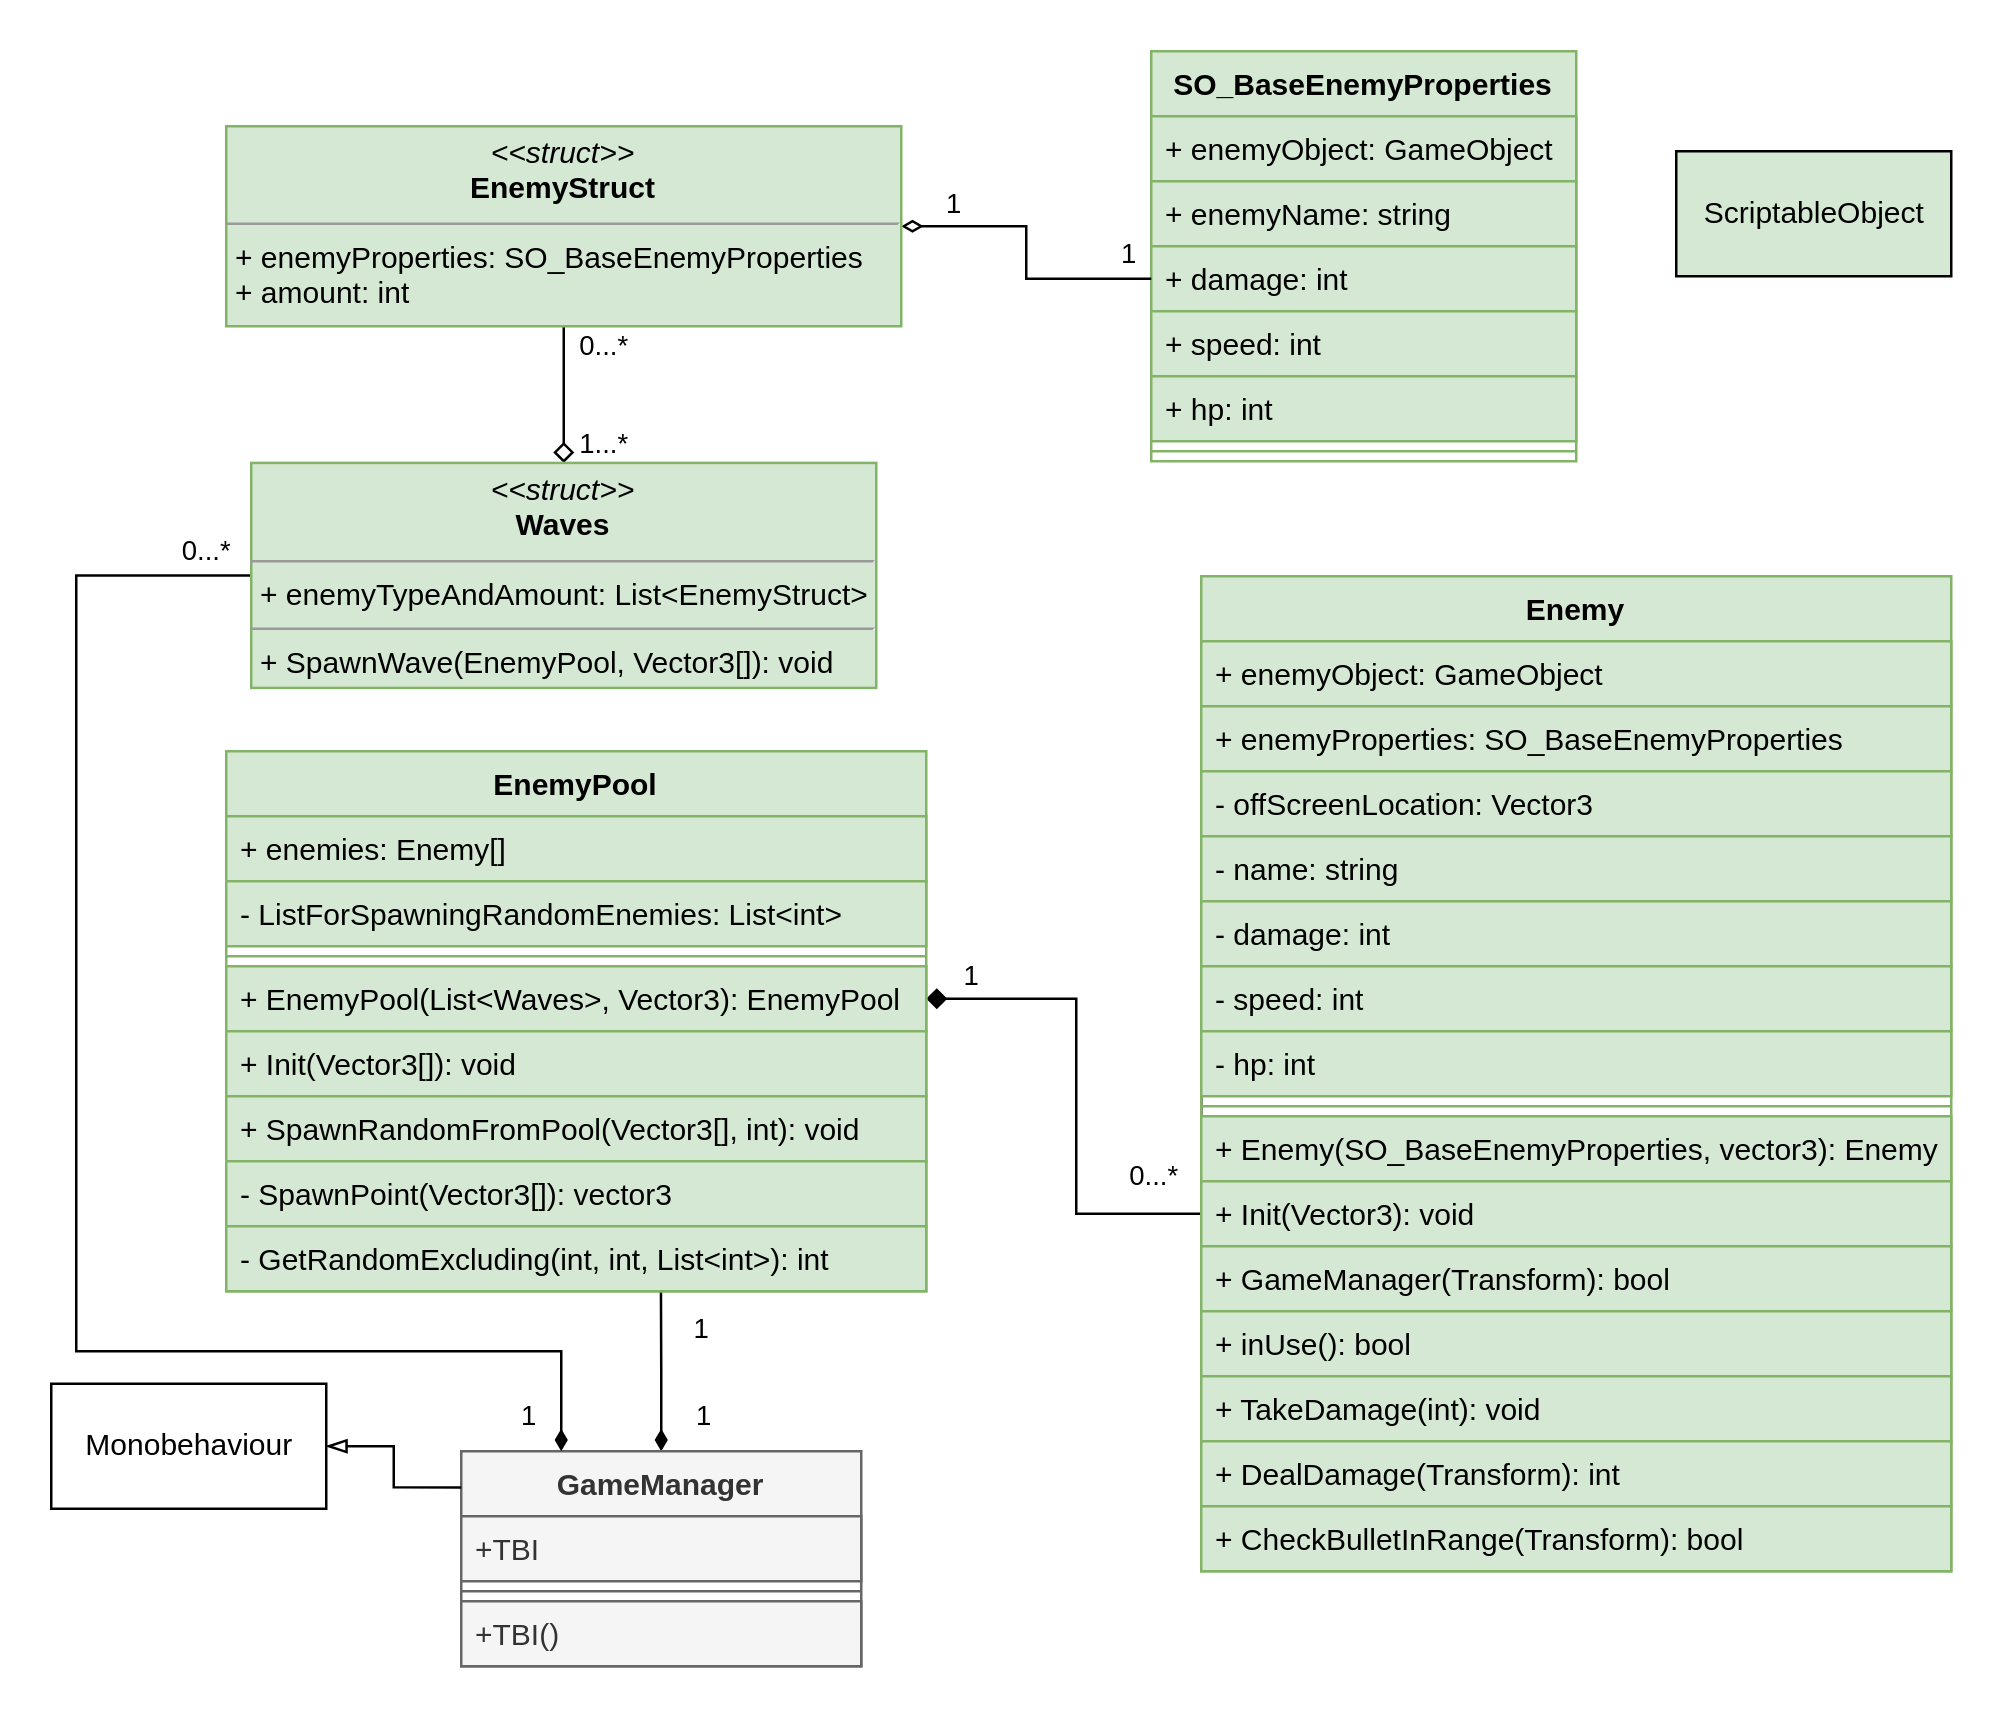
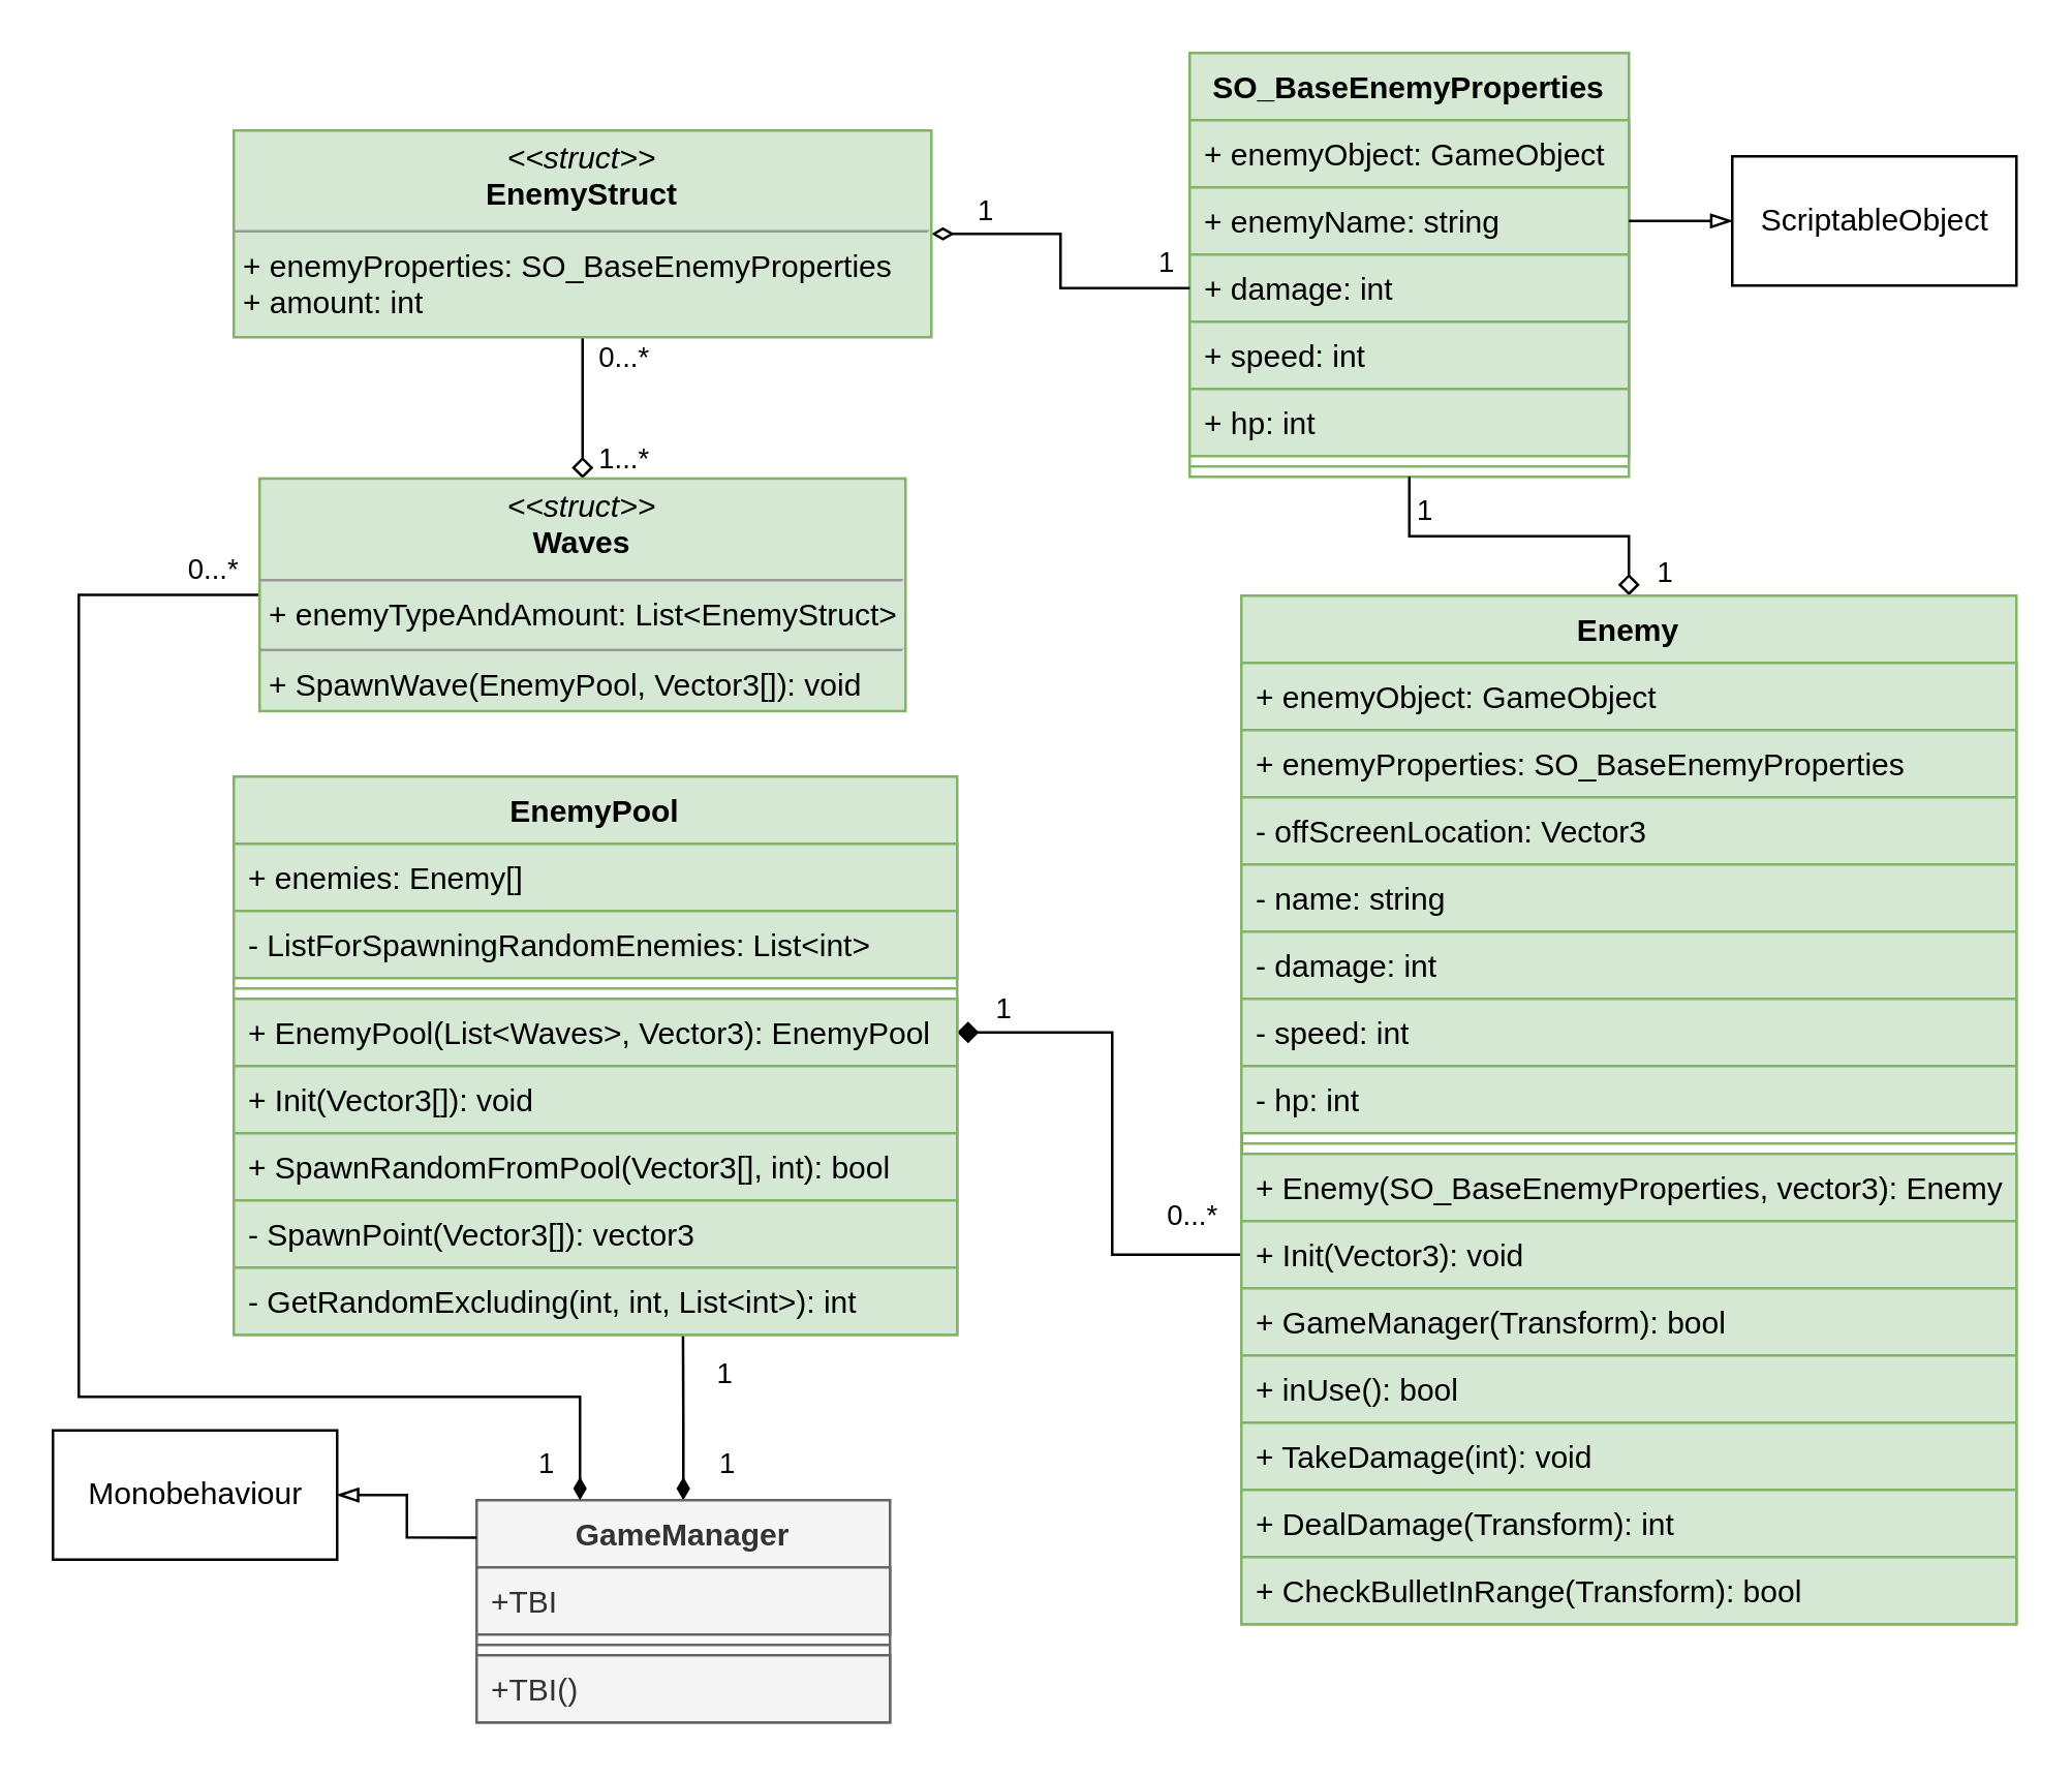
+ <mxCell id="18" style="edgeStyle=orthogonalEdgeStyle;rounded=0;orthogonalLoop=1;jettySize=auto;html=1;entryX=1;entryY=0.5;entryDx=0;entryDy=0;startArrow=blockThin;startFill=0;endArrow=none;endFill=0;" parent="1" source="19" target="11" edge="1"><mxGeometry relative="1" as="geometry" /></mxCell>
- <mxCell id="19" value="ScriptableObject" style="html=1;fillColor=#d5e8d4;" parent="1" vertex="1"><mxGeometry x="670" y="60" width="110" height="50" as="geometry" /></mxCell>
+ <mxCell id="19" value="ScriptableObject" style="html=1;" parent="1" vertex="1"><mxGeometry x="670" y="60" width="110" height="50" as="geometry" /></mxCell>
+ <mxCell id="43" style="edgeStyle=orthogonalEdgeStyle;rounded=0;orthogonalLoop=1;jettySize=auto;html=1;startArrow=diamond;startFill=0;endArrow=none;endFill=0;entryX=0.5;entryY=1;entryDx=0;entryDy=0;" edge="1" parent="1" source="46" target="9"><mxGeometry relative="1" as="geometry"><mxPoint x="700" y="180" as="targetPoint" /></mxGeometry></mxCell>
+ <mxCell id="44" value="1" style="edgeLabel;html=1;align=center;verticalAlign=middle;resizable=0;points=[];labelBackgroundColor=none;" vertex="1" connectable="0" parent="43"><mxGeometry x="0.898" relative="1" as="geometry"><mxPoint x="5" y="5" as="offset" /></mxGeometry></mxCell>
+ <mxCell id="45" value="1" style="edgeLabel;html=1;align=center;verticalAlign=middle;resizable=0;points=[];labelBackgroundColor=none;" vertex="1" connectable="0" parent="43"><mxGeometry x="-0.627" relative="1" as="geometry"><mxPoint x="14" y="13" as="offset" /></mxGeometry></mxCell>
- <mxCell id="40" value="+ SpawnRandomFromPool(Vector3[], int): void" style="text;strokeColor=#82b366;fillColor=#d5e8d4;align=left;verticalAlign=top;spacingLeft=4;spacingRight=4;overflow=hidden;rotatable=0;points=[[0,0.5],[1,0.5]];portConstraint=eastwest;" vertex="1" parent="34"><mxGeometry y="138" width="280" height="26" as="geometry" /></mxCell>
+ <mxCell id="40" value="+ SpawnRandomFromPool(Vector3[], int): bool" style="text;strokeColor=#82b366;fillColor=#d5e8d4;align=left;verticalAlign=top;spacingLeft=4;spacingRight=4;overflow=hidden;rotatable=0;points=[[0,0.5],[1,0.5]];portConstraint=eastwest;" vertex="1" parent="34"><mxGeometry y="138" width="280" height="26" as="geometry" /></mxCell>
